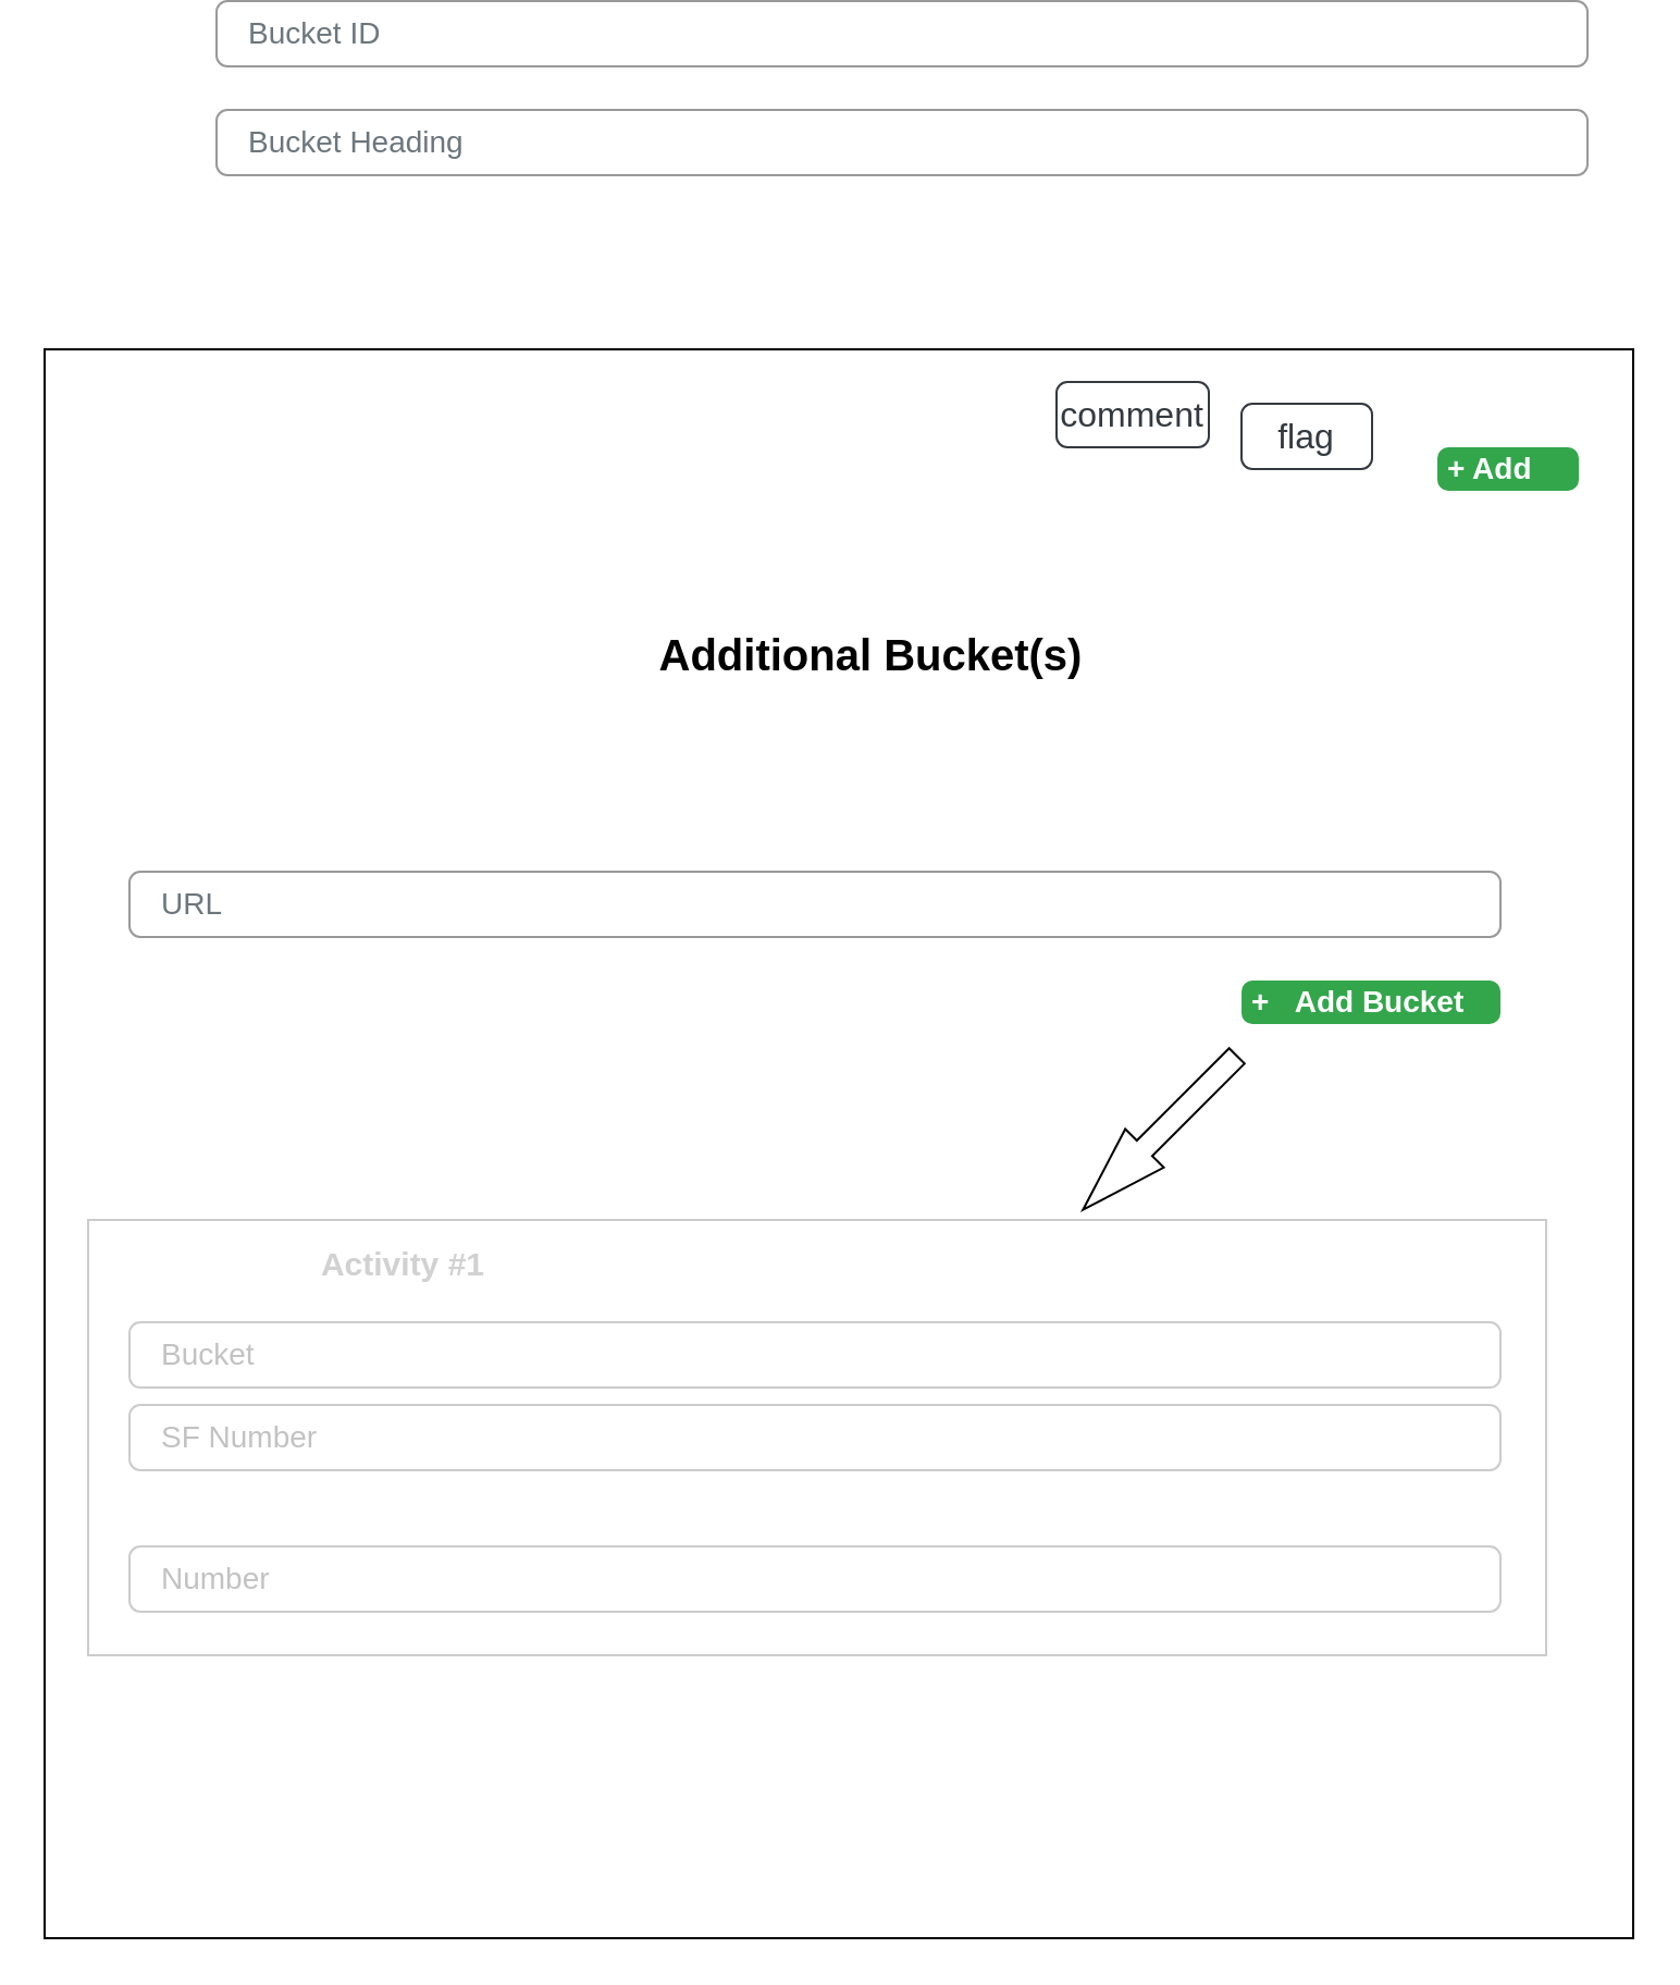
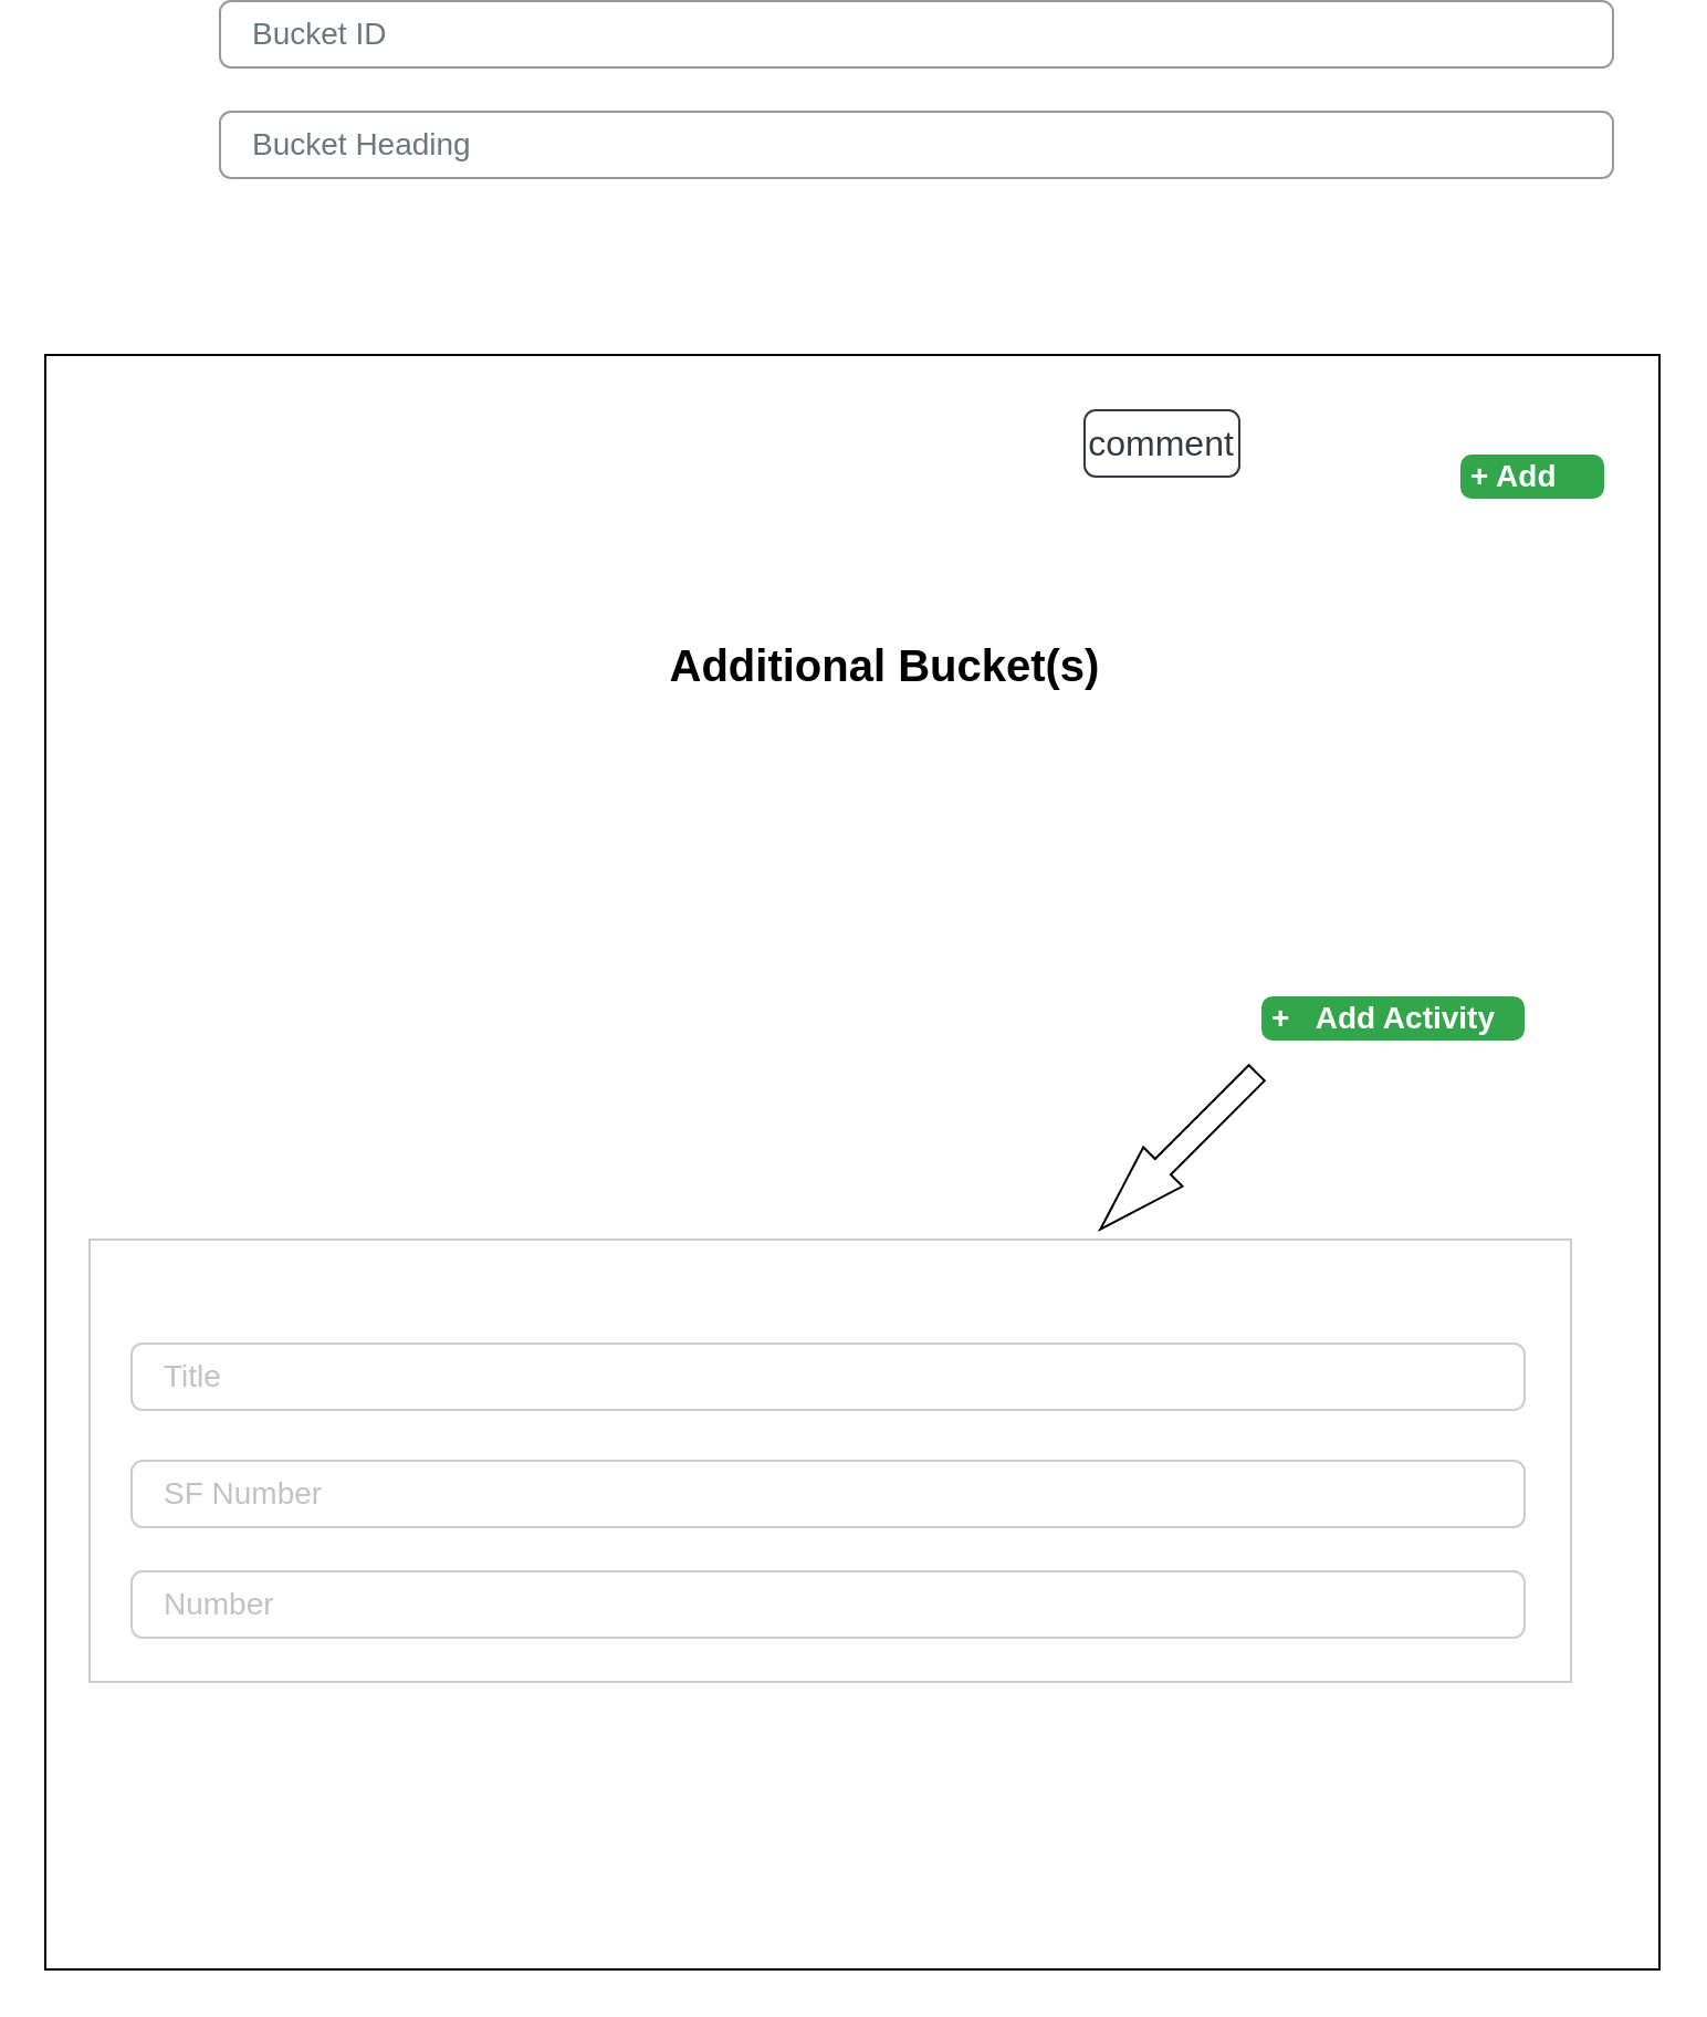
- <mxCell id="7" value="comment" style="html=1;shadow=0;dashed=0;shape=mxgraph.bootstrap.rrect;rSize=5;strokeColor=#343A40;strokeWidth=1;fillColor=none;fontColor=#343A40;whiteSpace=wrap;align=center;verticalAlign=middle;spacingLeft=0;fontStyle=0;fontSize=16;spacing=5;" vertex="1" parent="1"><mxGeometry x="485" y="35" width="70" height="30" as="geometry" /></mxCell>
+ <mxCell id="7" value="comment" style="html=1;shadow=0;dashed=0;shape=mxgraph.bootstrap.rrect;rSize=5;strokeColor=#343A40;strokeWidth=1;fillColor=none;fontColor=#343A40;whiteSpace=wrap;align=center;verticalAlign=middle;spacingLeft=0;fontStyle=0;fontSize=16;spacing=5;" vertex="1" parent="1"><mxGeometry x="490" y="45" width="70" height="30" as="geometry" /></mxCell>
- <mxCell id="6" value="flag" style="html=1;shadow=0;dashed=0;shape=mxgraph.bootstrap.rrect;rSize=5;strokeColor=#343A40;strokeWidth=1;fillColor=none;fontColor=#343A40;whiteSpace=wrap;align=center;verticalAlign=middle;spacingLeft=0;fontStyle=0;fontSize=16;spacing=5;" vertex="1" parent="1"><mxGeometry x="570" y="45" width="60" height="30" as="geometry" /></mxCell>
- <mxCell id="10" value="URL" style="html=1;shadow=0;dashed=0;shape=mxgraph.bootstrap.rrect;rSize=5;fillColor=none;strokeColor=#999999;align=left;spacing=15;fontSize=14;fontColor=#6C767D;" vertex="1" parent="1"><mxGeometry x="59" y="260" width="630" height="30" as="geometry" /></mxCell>
- <mxCell id="11" value="+&amp;nbsp; &amp;nbsp;Add Bucket" style="html=1;shadow=0;dashed=0;shape=mxgraph.bootstrap.rrect;rSize=5;strokeColor=none;strokeWidth=1;fillColor=#33A64C;fontColor=#FFFFFF;whiteSpace=wrap;align=left;verticalAlign=middle;spacingLeft=0;fontStyle=1;fontSize=14;spacing=5;" vertex="1" parent="1"><mxGeometry x="570" y="310" width="119" height="20" as="geometry" /></mxCell>
+ <mxCell id="11" value="+&amp;nbsp; &amp;nbsp;Add Activity" style="html=1;shadow=0;dashed=0;shape=mxgraph.bootstrap.rrect;rSize=5;strokeColor=none;strokeWidth=1;fillColor=#33A64C;fontColor=#FFFFFF;whiteSpace=wrap;align=left;verticalAlign=middle;spacingLeft=0;fontStyle=1;fontSize=14;spacing=5;" vertex="1" parent="1"><mxGeometry x="570" y="310" width="119" height="20" as="geometry" /></mxCell>
- <mxCell id="17" value="&lt;font style=&quot;font-size: 15px&quot;&gt;&lt;b&gt;Activity #1&lt;/b&gt;&lt;/font&gt;" style="text;html=1;strokeColor=none;fillColor=none;align=center;verticalAlign=middle;whiteSpace=wrap;rounded=0;fontColor=#D1D1D1;" vertex="1" parent="1"><mxGeometry x="70" y="430" width="230" height="20" as="geometry" /></mxCell>
- <mxCell id="14" value="&lt;font color=&quot;#c2c2c2&quot;&gt;Bucket&lt;/font&gt;" style="html=1;shadow=0;dashed=0;shape=mxgraph.bootstrap.rrect;rSize=5;fillColor=none;align=left;spacing=15;fontSize=14;fontColor=#6C767D;strokeColor=#CCCCCC;" vertex="1" parent="1"><mxGeometry x="59" y="467.01" width="630" height="30" as="geometry" /></mxCell>
+ <mxCell id="14" value="&lt;font color=&quot;#c2c2c2&quot;&gt;Title&lt;/font&gt;" style="html=1;shadow=0;dashed=0;shape=mxgraph.bootstrap.rrect;rSize=5;fillColor=none;align=left;spacing=15;fontSize=14;fontColor=#6C767D;strokeColor=#CCCCCC;" vertex="1" parent="1"><mxGeometry x="59" y="467.01" width="630" height="30" as="geometry" /></mxCell>
- <mxCell id="15" value="&lt;font color=&quot;#c2c2c2&quot;&gt;SF Number&lt;/font&gt;" style="html=1;shadow=0;dashed=0;shape=mxgraph.bootstrap.rrect;rSize=5;fillColor=none;align=left;spacing=15;fontSize=14;fontColor=#6C767D;strokeColor=#CCCCCC;" vertex="1" parent="1"><mxGeometry x="59" y="505" width="630" height="30" as="geometry" /></mxCell>
+ <mxCell id="15" value="&lt;font color=&quot;#c2c2c2&quot;&gt;SF Number&lt;/font&gt;" style="html=1;shadow=0;dashed=0;shape=mxgraph.bootstrap.rrect;rSize=5;fillColor=none;align=left;spacing=15;fontSize=14;fontColor=#6C767D;strokeColor=#CCCCCC;" vertex="1" parent="1"><mxGeometry x="59" y="520" width="630" height="30" as="geometry" /></mxCell>
